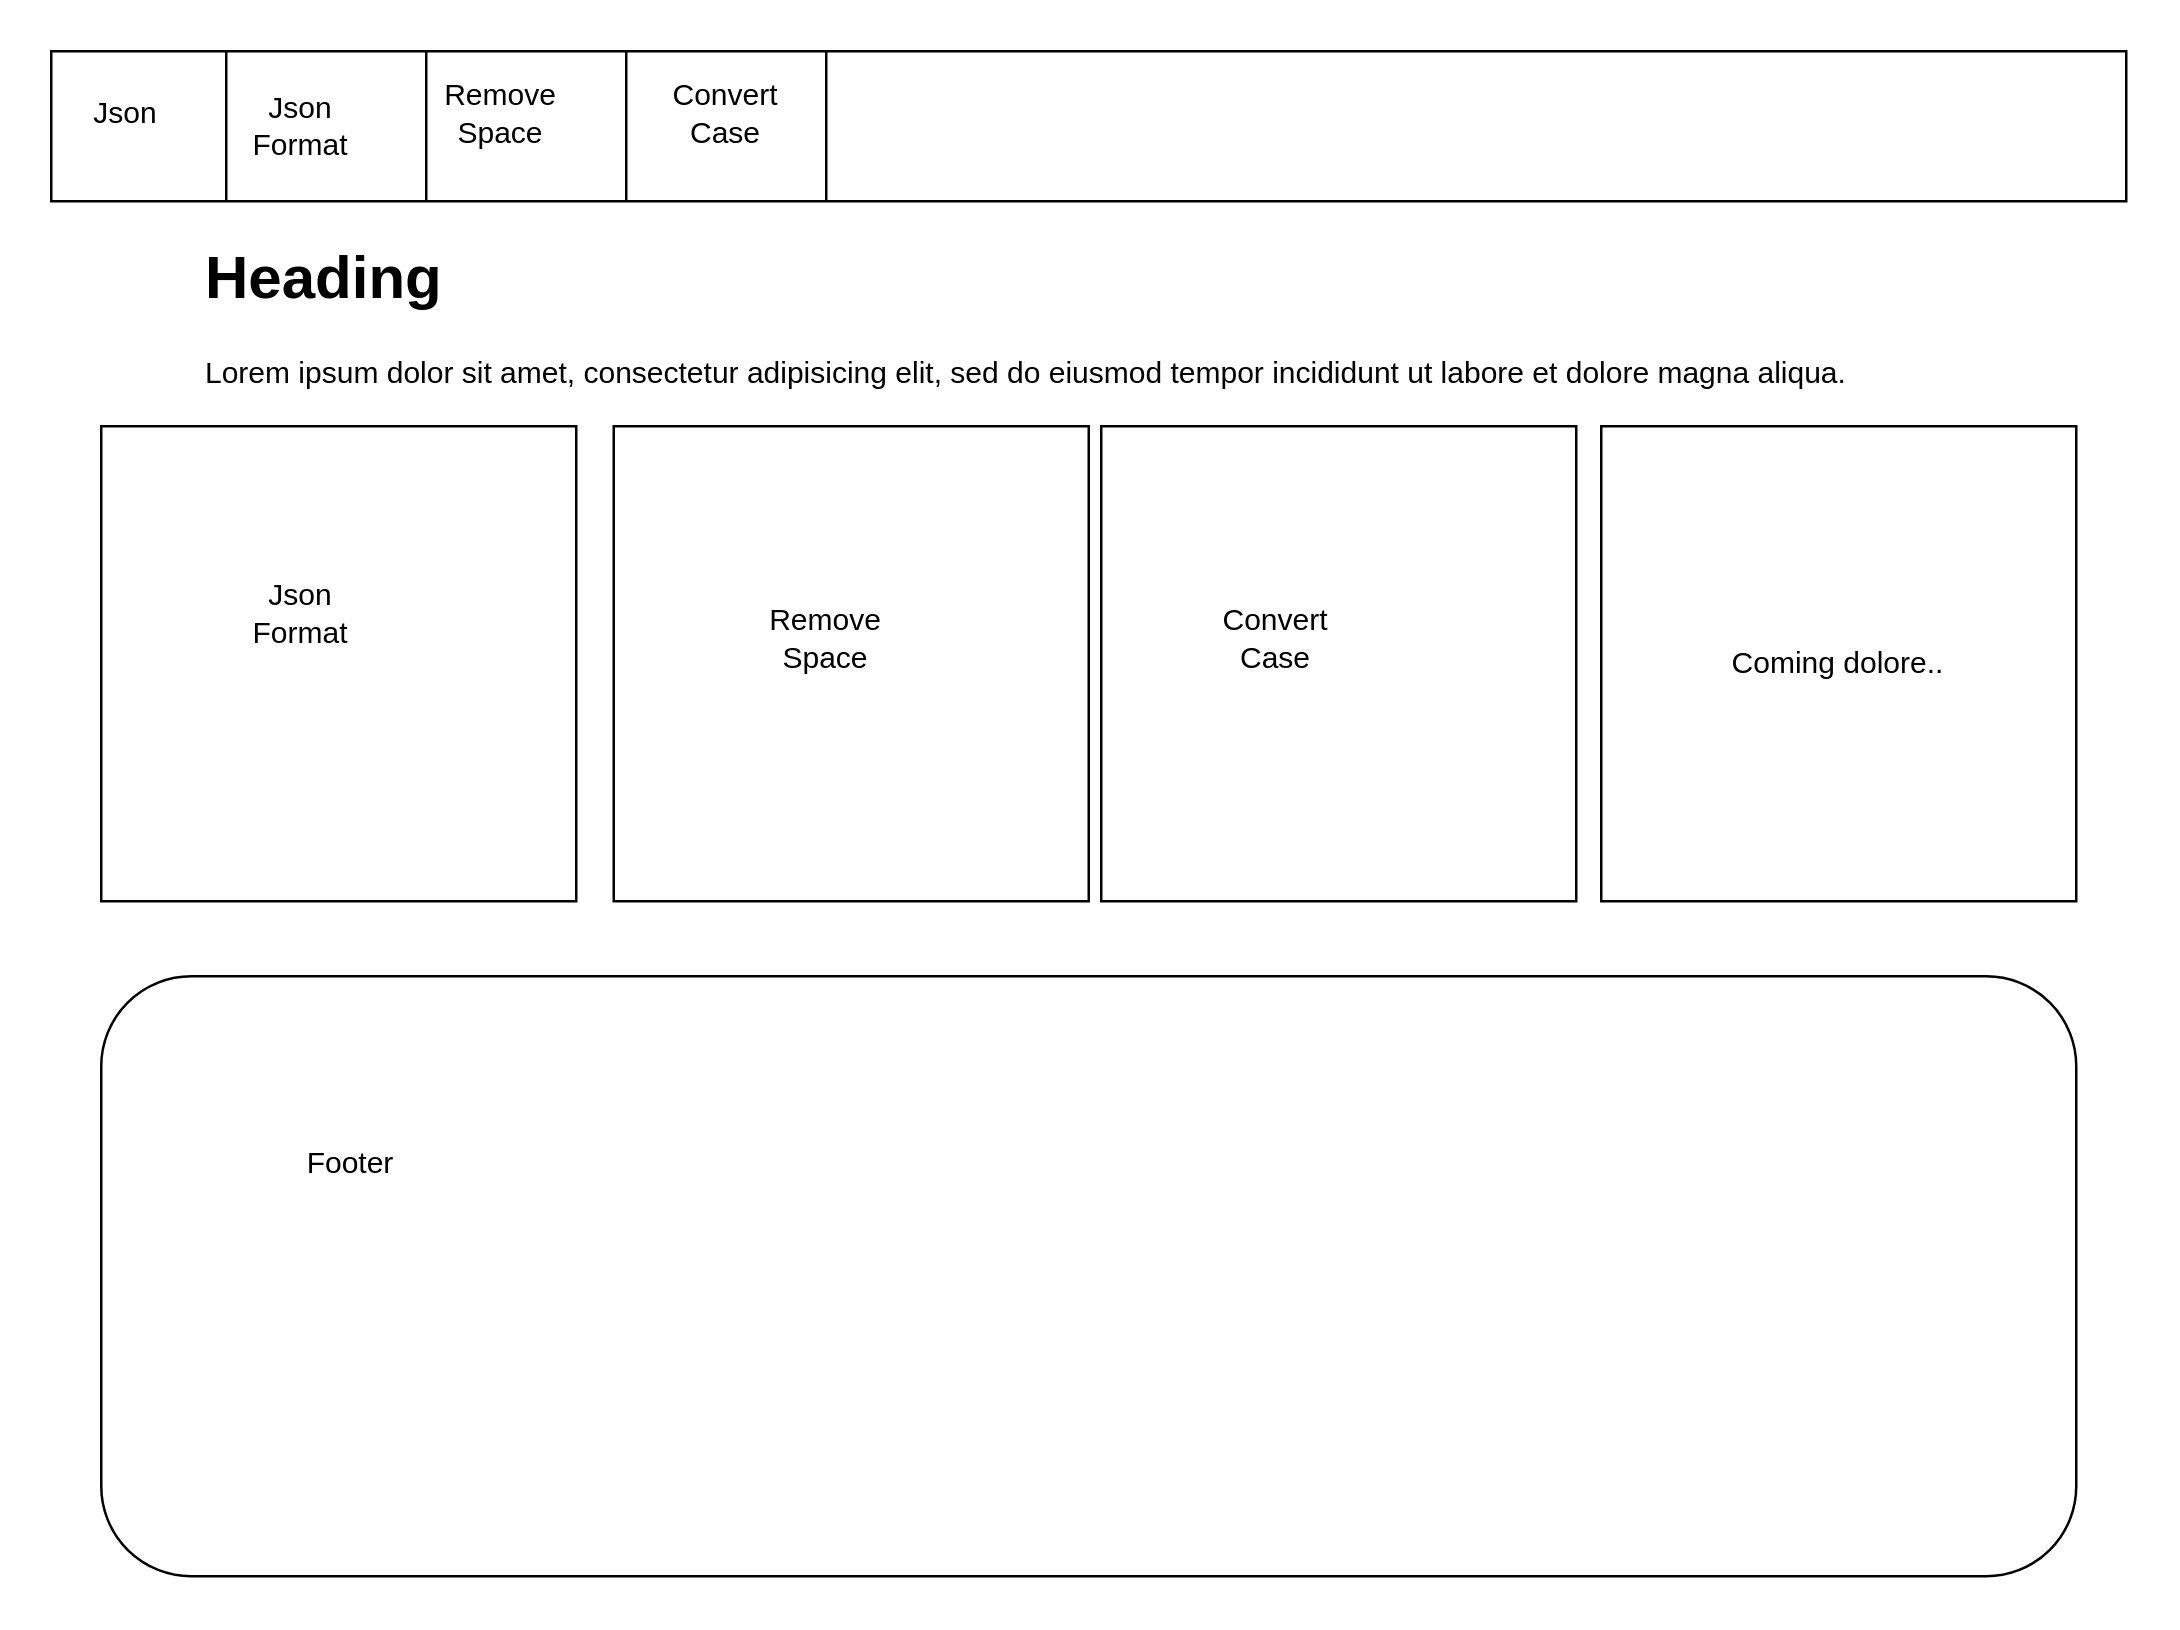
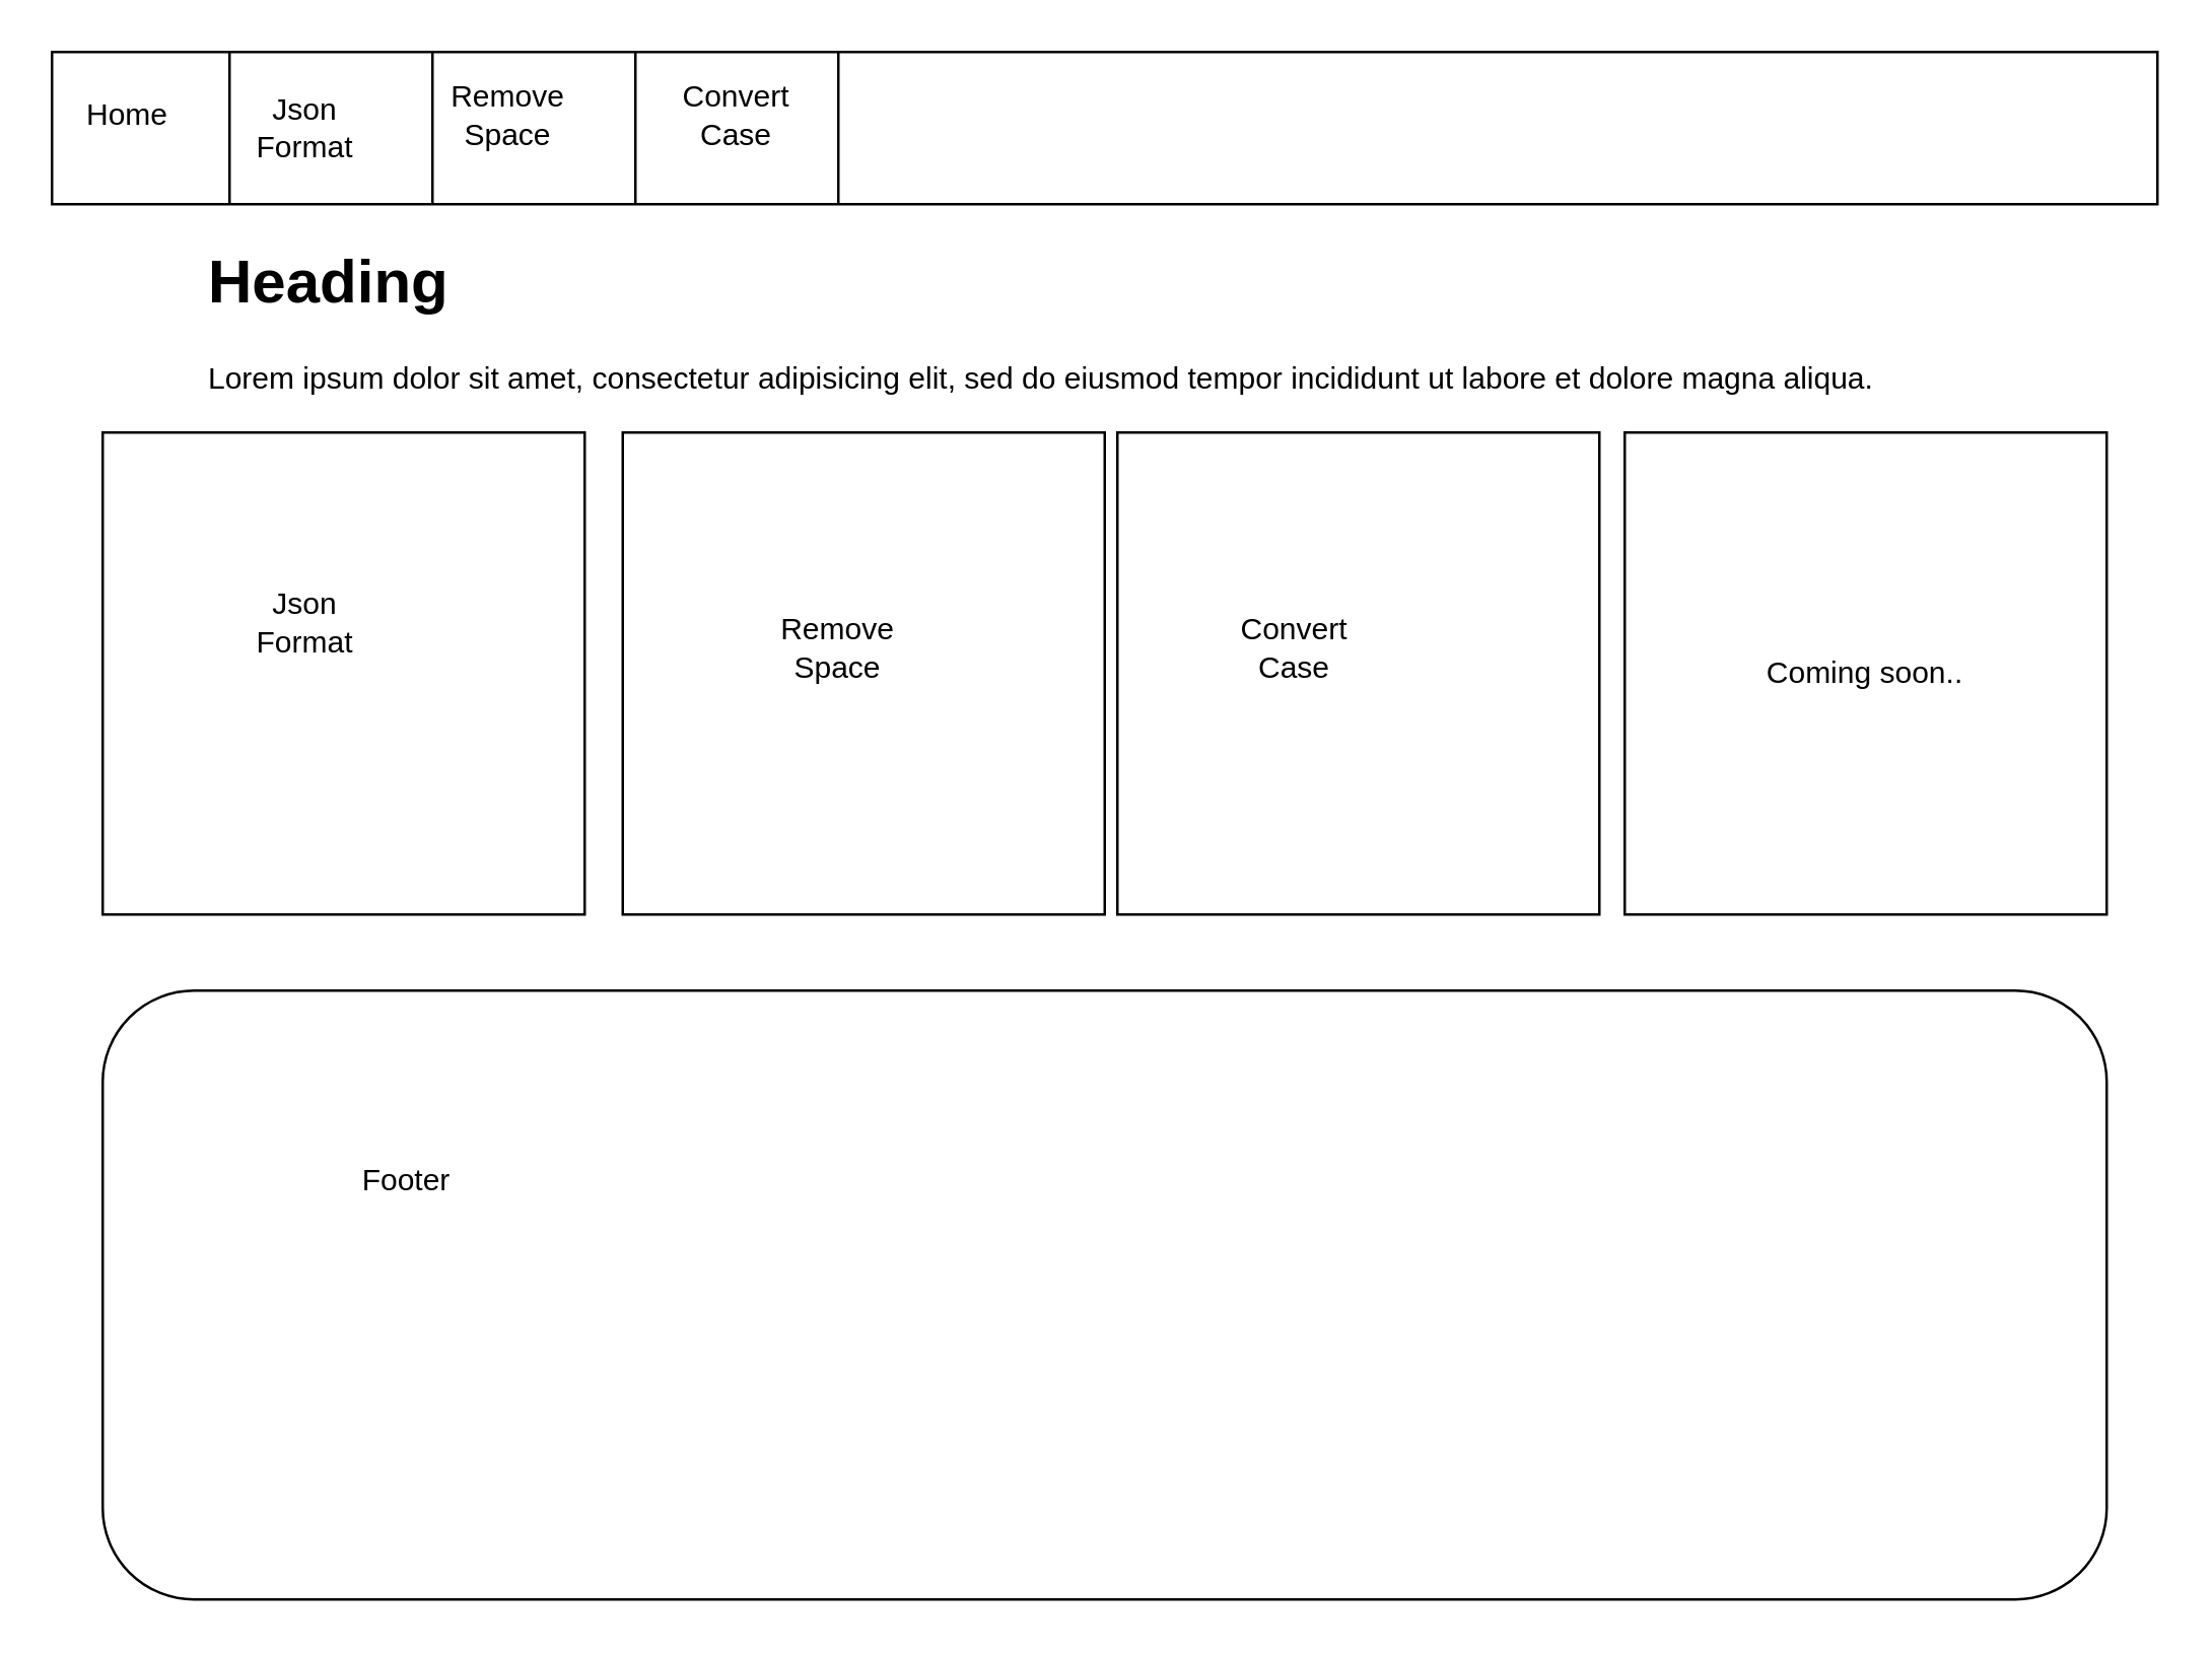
- <mxCell id="14" value="Json" style="text;html=1;align=center;verticalAlign=middle;whiteSpace=wrap;rounded=0;" parent="1" vertex="1"><mxGeometry x="20" y="30" width="60" height="30" as="geometry" /></mxCell>
+ <mxCell id="14" value="Home" style="text;html=1;align=center;verticalAlign=middle;whiteSpace=wrap;rounded=0;" parent="1" vertex="1"><mxGeometry x="20" y="30" width="60" height="30" as="geometry" /></mxCell>
- <mxCell id="6" value="Coming dolore.." style="whiteSpace=wrap;html=1;aspect=fixed;" parent="1" vertex="1"><mxGeometry x="640" y="170" width="190" height="190" as="geometry" /></mxCell>
+ <mxCell id="6" value="Coming soon.." style="whiteSpace=wrap;html=1;aspect=fixed;" parent="1" vertex="1"><mxGeometry x="640" y="170" width="190" height="190" as="geometry" /></mxCell>
- <mxCell id="9" value="Footer" style="text;html=1;align=center;verticalAlign=middle;whiteSpace=wrap;rounded=0;" parent="1" vertex="1"><mxGeometry x="110" y="450" width="60" height="30" as="geometry" /></mxCell>
+ <mxCell id="9" value="Footer" style="text;html=1;align=center;verticalAlign=middle;whiteSpace=wrap;rounded=0;" parent="1" vertex="1"><mxGeometry x="130" y="450" width="60" height="30" as="geometry" /></mxCell>
